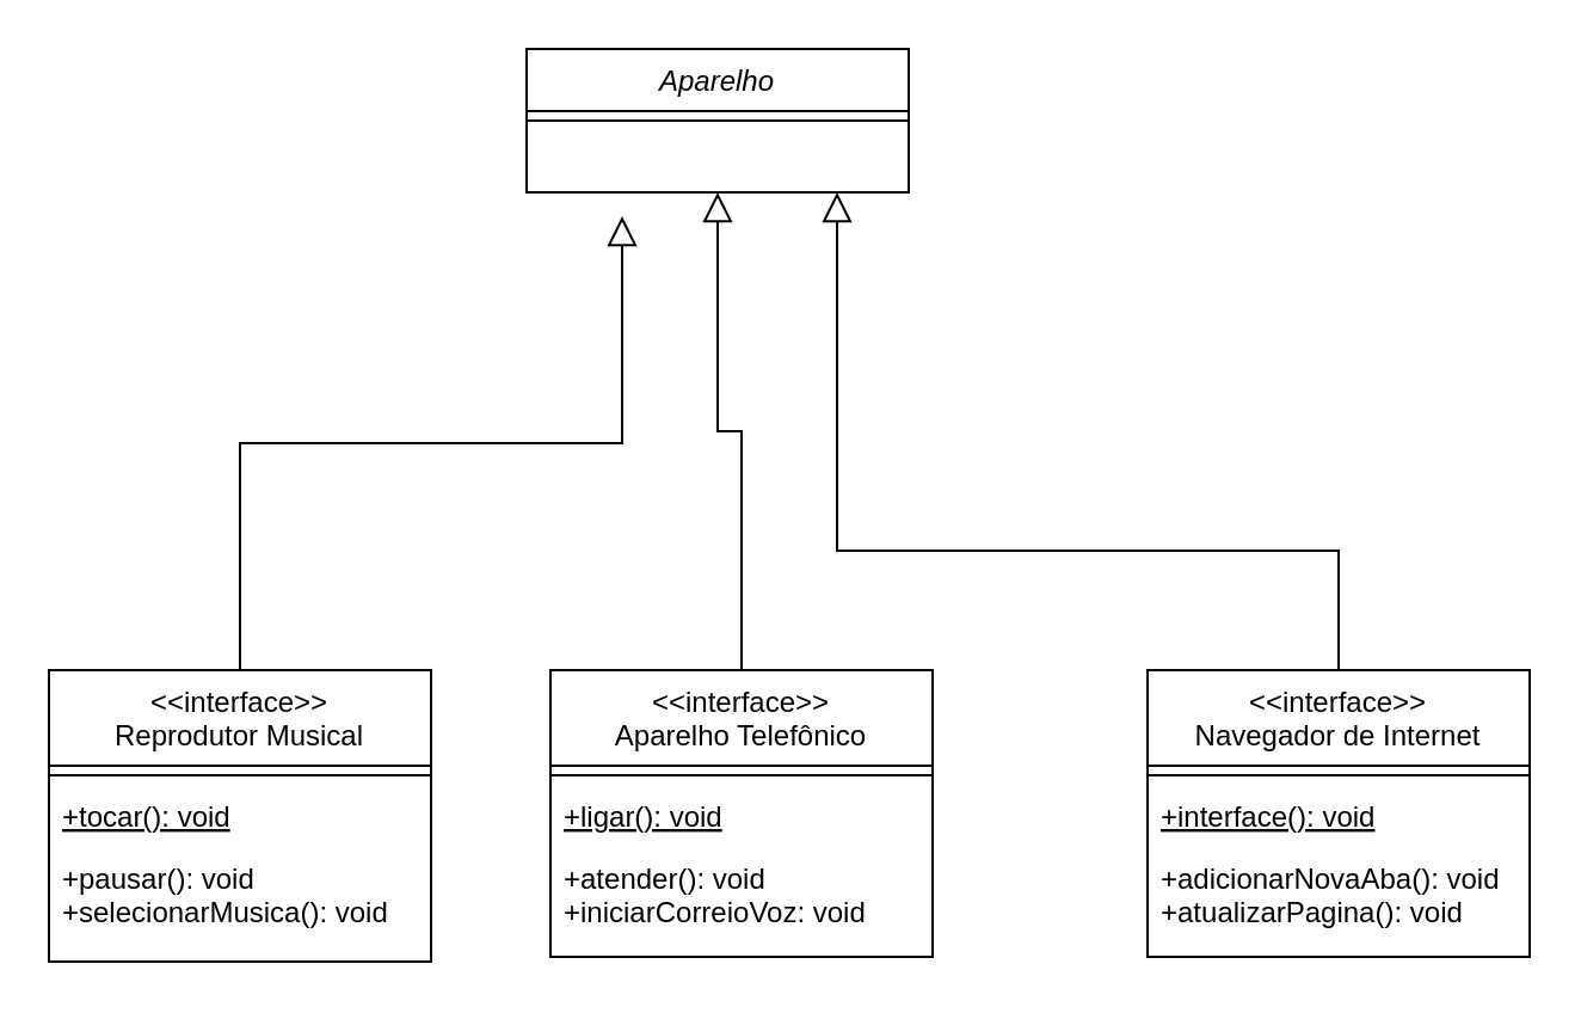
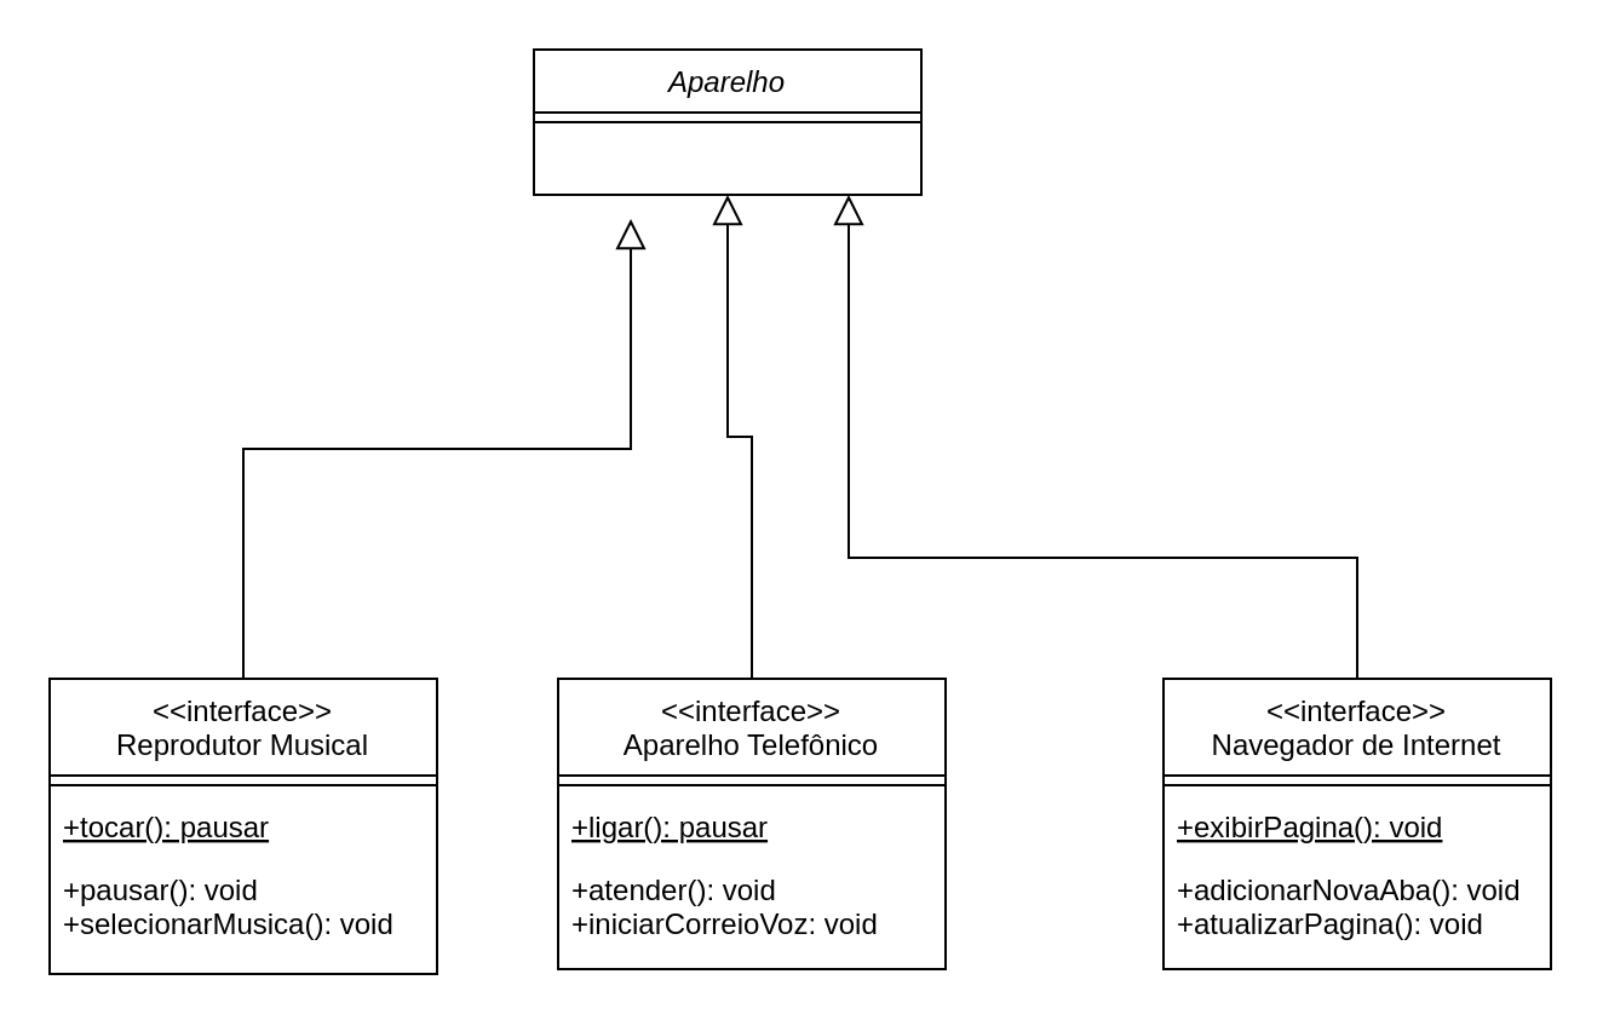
- <mxCell id="6" value="+tocar(): void" style="text;align=left;verticalAlign=top;spacingLeft=4;spacingRight=4;overflow=hidden;rotatable=0;points=[[0,0.5],[1,0.5]];portConstraint=eastwest;fontStyle=4" vertex="1" parent="4"><mxGeometry y="48" width="160" height="26" as="geometry" /></mxCell>
+ <mxCell id="6" value="+tocar(): pausar" style="text;align=left;verticalAlign=top;spacingLeft=4;spacingRight=4;overflow=hidden;rotatable=0;points=[[0,0.5],[1,0.5]];portConstraint=eastwest;fontStyle=4" vertex="1" parent="4"><mxGeometry y="48" width="160" height="26" as="geometry" /></mxCell>
- <mxCell id="11" value="+ligar(): void" style="text;align=left;verticalAlign=top;spacingLeft=4;spacingRight=4;overflow=hidden;rotatable=0;points=[[0,0.5],[1,0.5]];portConstraint=eastwest;fontStyle=4" vertex="1" parent="9"><mxGeometry y="48" width="160" height="26" as="geometry" /></mxCell>
+ <mxCell id="11" value="+ligar(): pausar" style="text;align=left;verticalAlign=top;spacingLeft=4;spacingRight=4;overflow=hidden;rotatable=0;points=[[0,0.5],[1,0.5]];portConstraint=eastwest;fontStyle=4" vertex="1" parent="9"><mxGeometry y="48" width="160" height="26" as="geometry" /></mxCell>
- <mxCell id="15" value="+interface(): void" style="text;align=left;verticalAlign=top;spacingLeft=4;spacingRight=4;overflow=hidden;rotatable=0;points=[[0,0.5],[1,0.5]];portConstraint=eastwest;fontStyle=4" vertex="1" parent="13"><mxGeometry y="48" width="160" height="26" as="geometry" /></mxCell>
+ <mxCell id="15" value="+exibirPagina(): void" style="text;align=left;verticalAlign=top;spacingLeft=4;spacingRight=4;overflow=hidden;rotatable=0;points=[[0,0.5],[1,0.5]];portConstraint=eastwest;fontStyle=4" vertex="1" parent="13"><mxGeometry y="48" width="160" height="26" as="geometry" /></mxCell>
